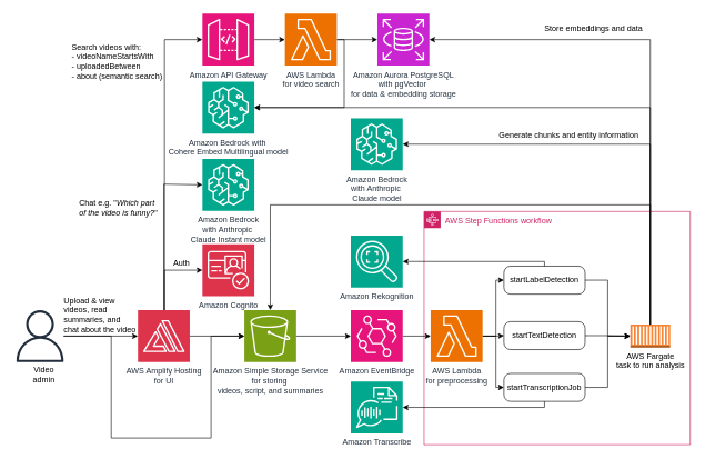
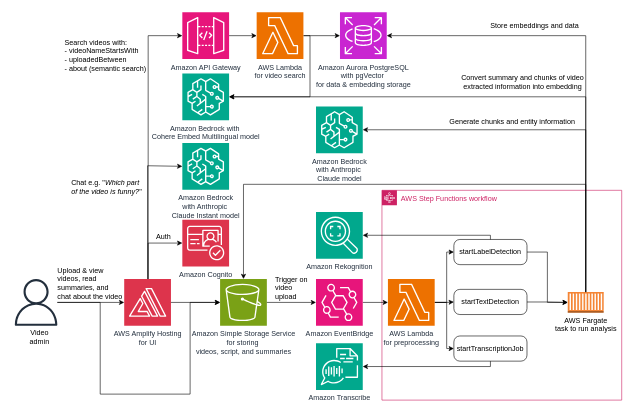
+ <mxCell id="51" value="Convert summary and chunks of video extracted information into embedding" style="text;html=1;strokeColor=none;fillColor=none;align=center;verticalAlign=middle;whiteSpace=wrap;rounded=0;" parent="1" vertex="1"><mxGeometry x="756" y="122" width="230" height="30" as="geometry" /></mxCell>
+ <mxCell id="34" value="&lt;div align=&quot;left&quot;&gt;Trigger on video upload&lt;/div&gt;" style="text;html=1;strokeColor=none;fillColor=none;align=left;verticalAlign=middle;whiteSpace=wrap;rounded=0;" parent="1" vertex="1"><mxGeometry x="456" y="465" width="60" height="30" as="geometry" /></mxCell>
- <mxCell id="15" style="edgeStyle=orthogonalEdgeStyle;rounded=0;orthogonalLoop=1;jettySize=auto;html=1;entryX=0;entryY=0.5;entryDx=0;entryDy=0;entryPerimeter=0;" parent="10" source="16" target="17" edge="1"><mxGeometry relative="1" as="geometry" /></mxCell>
